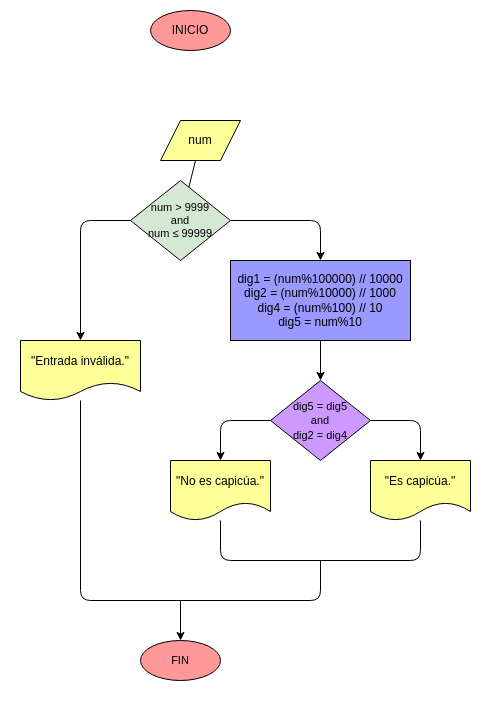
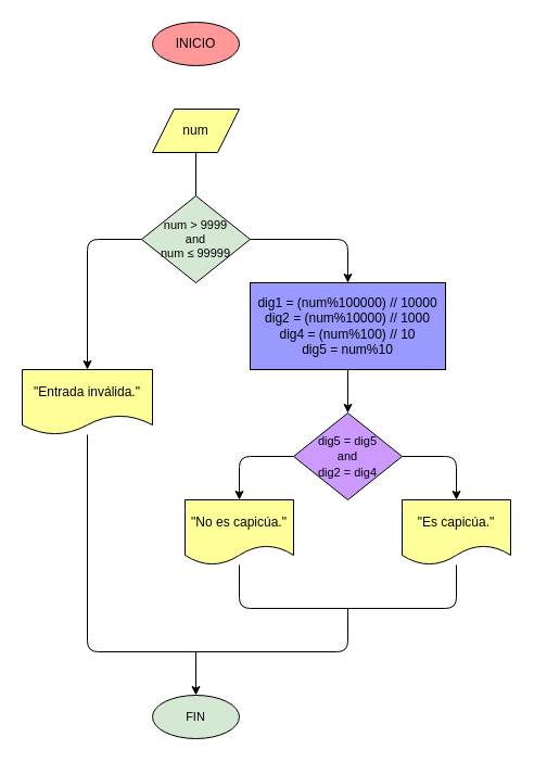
- <mxCell id="2" value="INICIO" style="ellipse;whiteSpace=wrap;html=1;fontColor=#000000;strokeColor=#000000;fillColor=#FF9999;" parent="1" vertex="1"><mxGeometry x="150" y="10" width="80" height="40" as="geometry" /></mxCell>
+ <mxCell id="2" value="INICIO" style="ellipse;whiteSpace=wrap;html=1;fontColor=#000000;strokeColor=#000000;fillColor=#FF9999;" parent="1" vertex="1"><mxGeometry x="140" y="20" width="80" height="40" as="geometry" /></mxCell>
- <mxCell id="4" value="num" style="shape=parallelogram;perimeter=parallelogramPerimeter;whiteSpace=wrap;html=1;fixedSize=1;fillColor=#FFFF99;strokeColor=#000000;fontColor=#000000;" parent="1" vertex="1"><mxGeometry x="160" y="120" width="80" height="40" as="geometry" /></mxCell>
+ <mxCell id="4" value="num" style="shape=parallelogram;perimeter=parallelogramPerimeter;whiteSpace=wrap;html=1;fixedSize=1;fillColor=#FFFF99;strokeColor=#000000;fontColor=#000000;" parent="1" vertex="1"><mxGeometry x="140" y="100" width="80" height="40" as="geometry" /></mxCell>
- <mxCell id="18" value="FIN" style="ellipse;whiteSpace=wrap;html=1;fontSize=11;fontColor=#000000;strokeColor=#000000;fillColor=#FF9999;" parent="1" vertex="1"><mxGeometry x="140" y="640" width="80" height="40" as="geometry" /></mxCell>
+ <mxCell id="18" value="FIN" style="ellipse;whiteSpace=wrap;html=1;fontSize=11;fontColor=#000000;strokeColor=#000000;fillColor=#d5e8d4;" parent="1" vertex="1"><mxGeometry x="140" y="640" width="80" height="40" as="geometry" /></mxCell>
